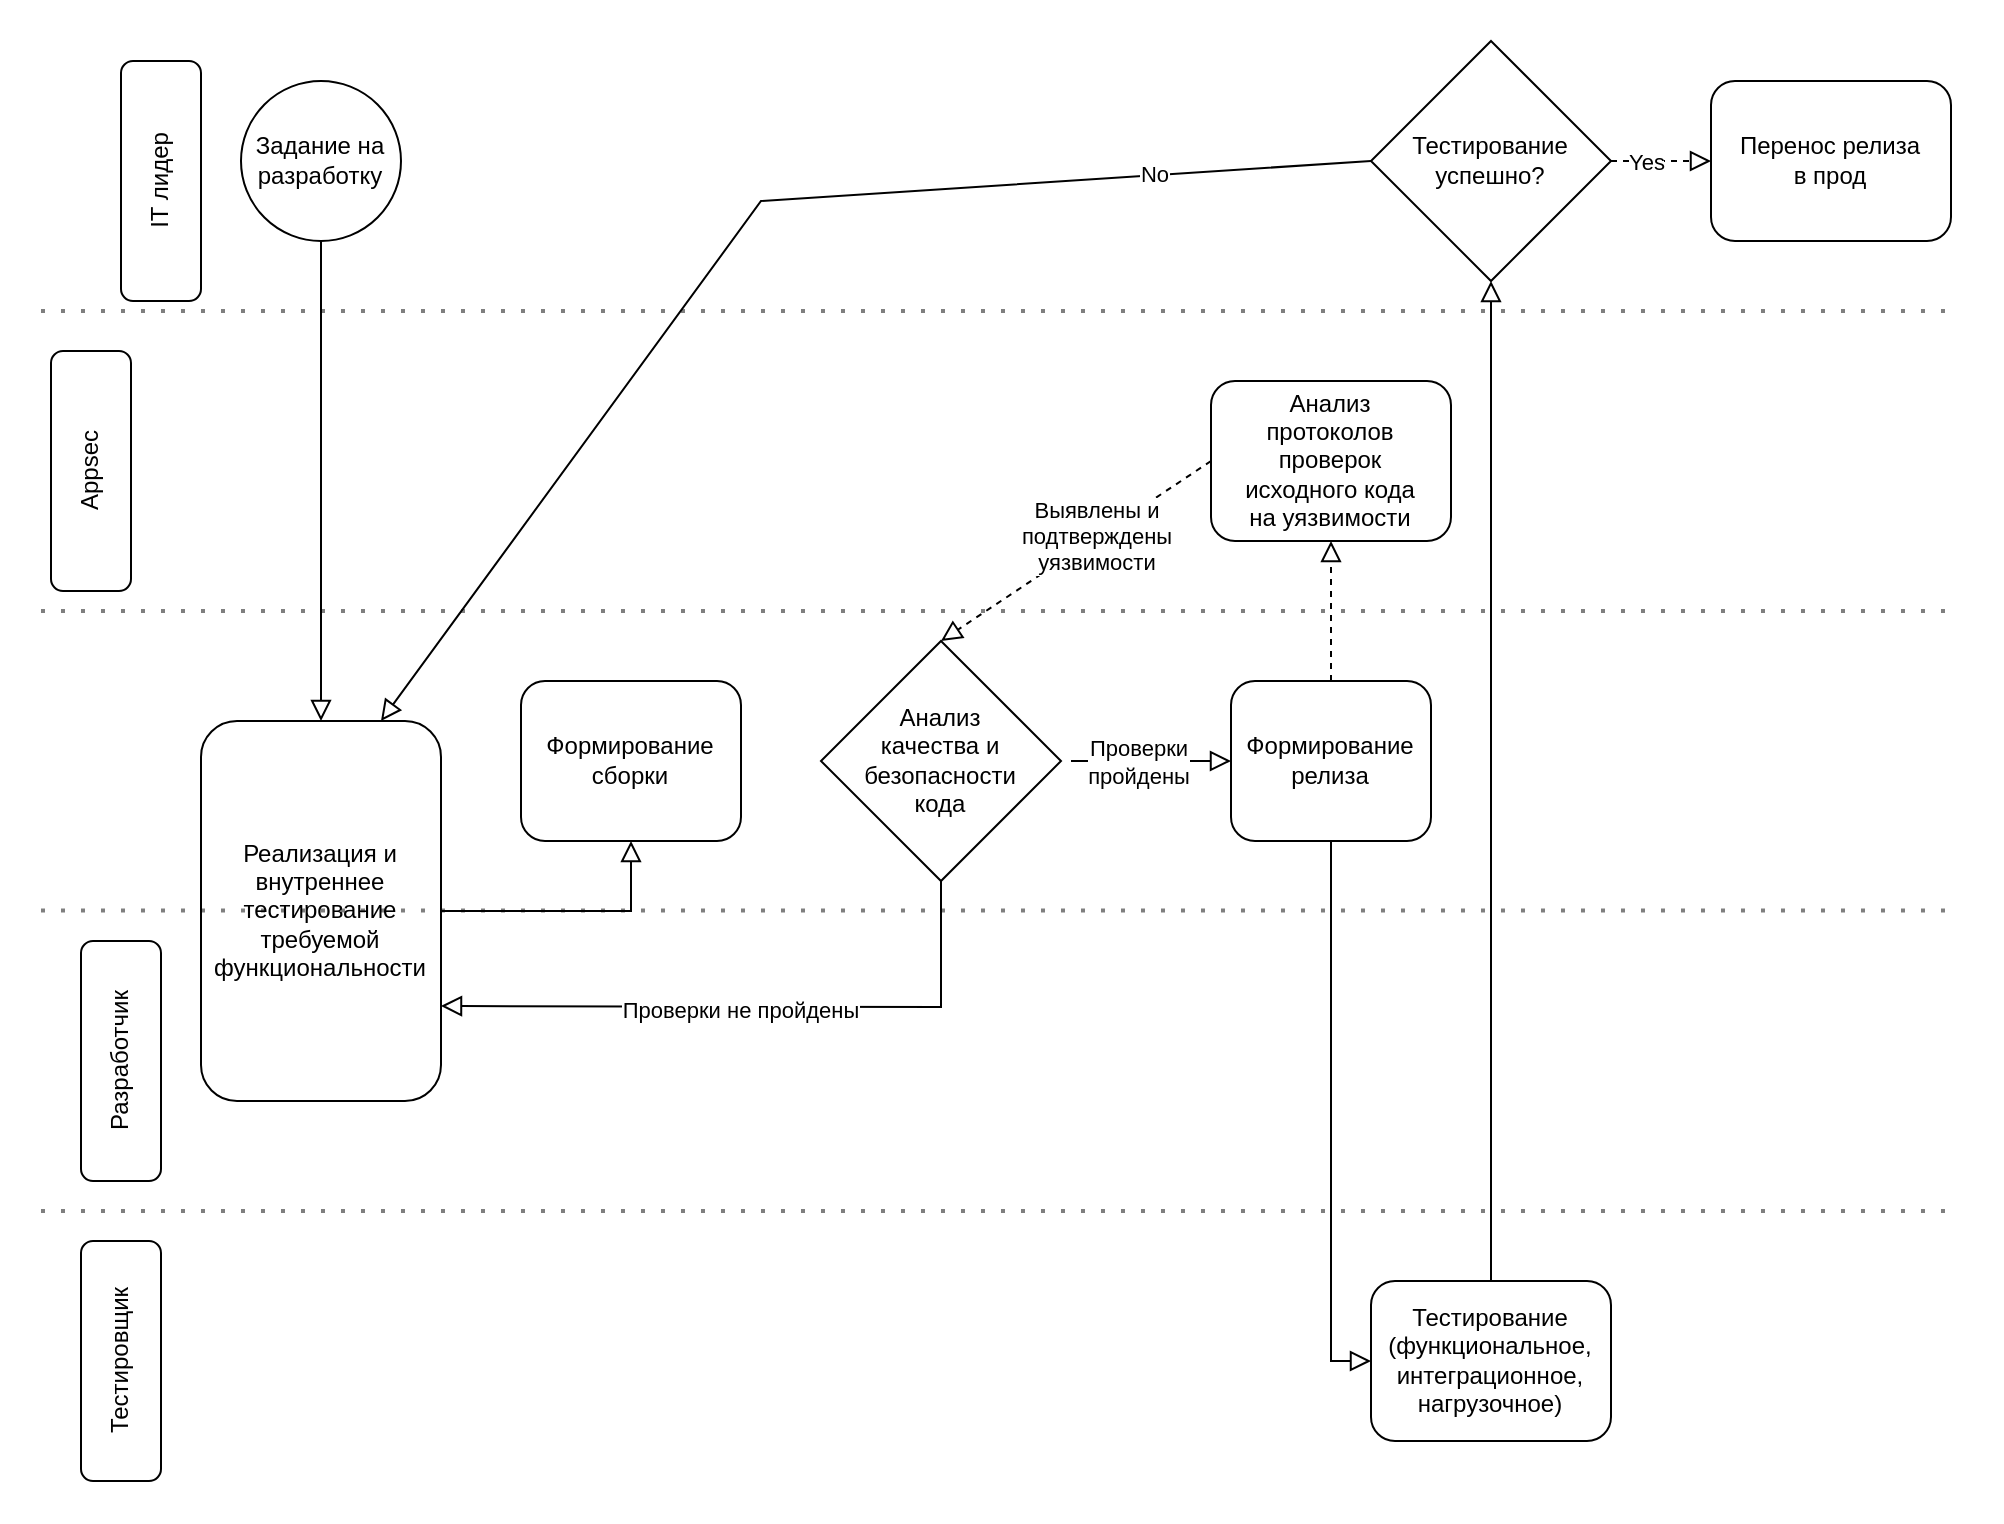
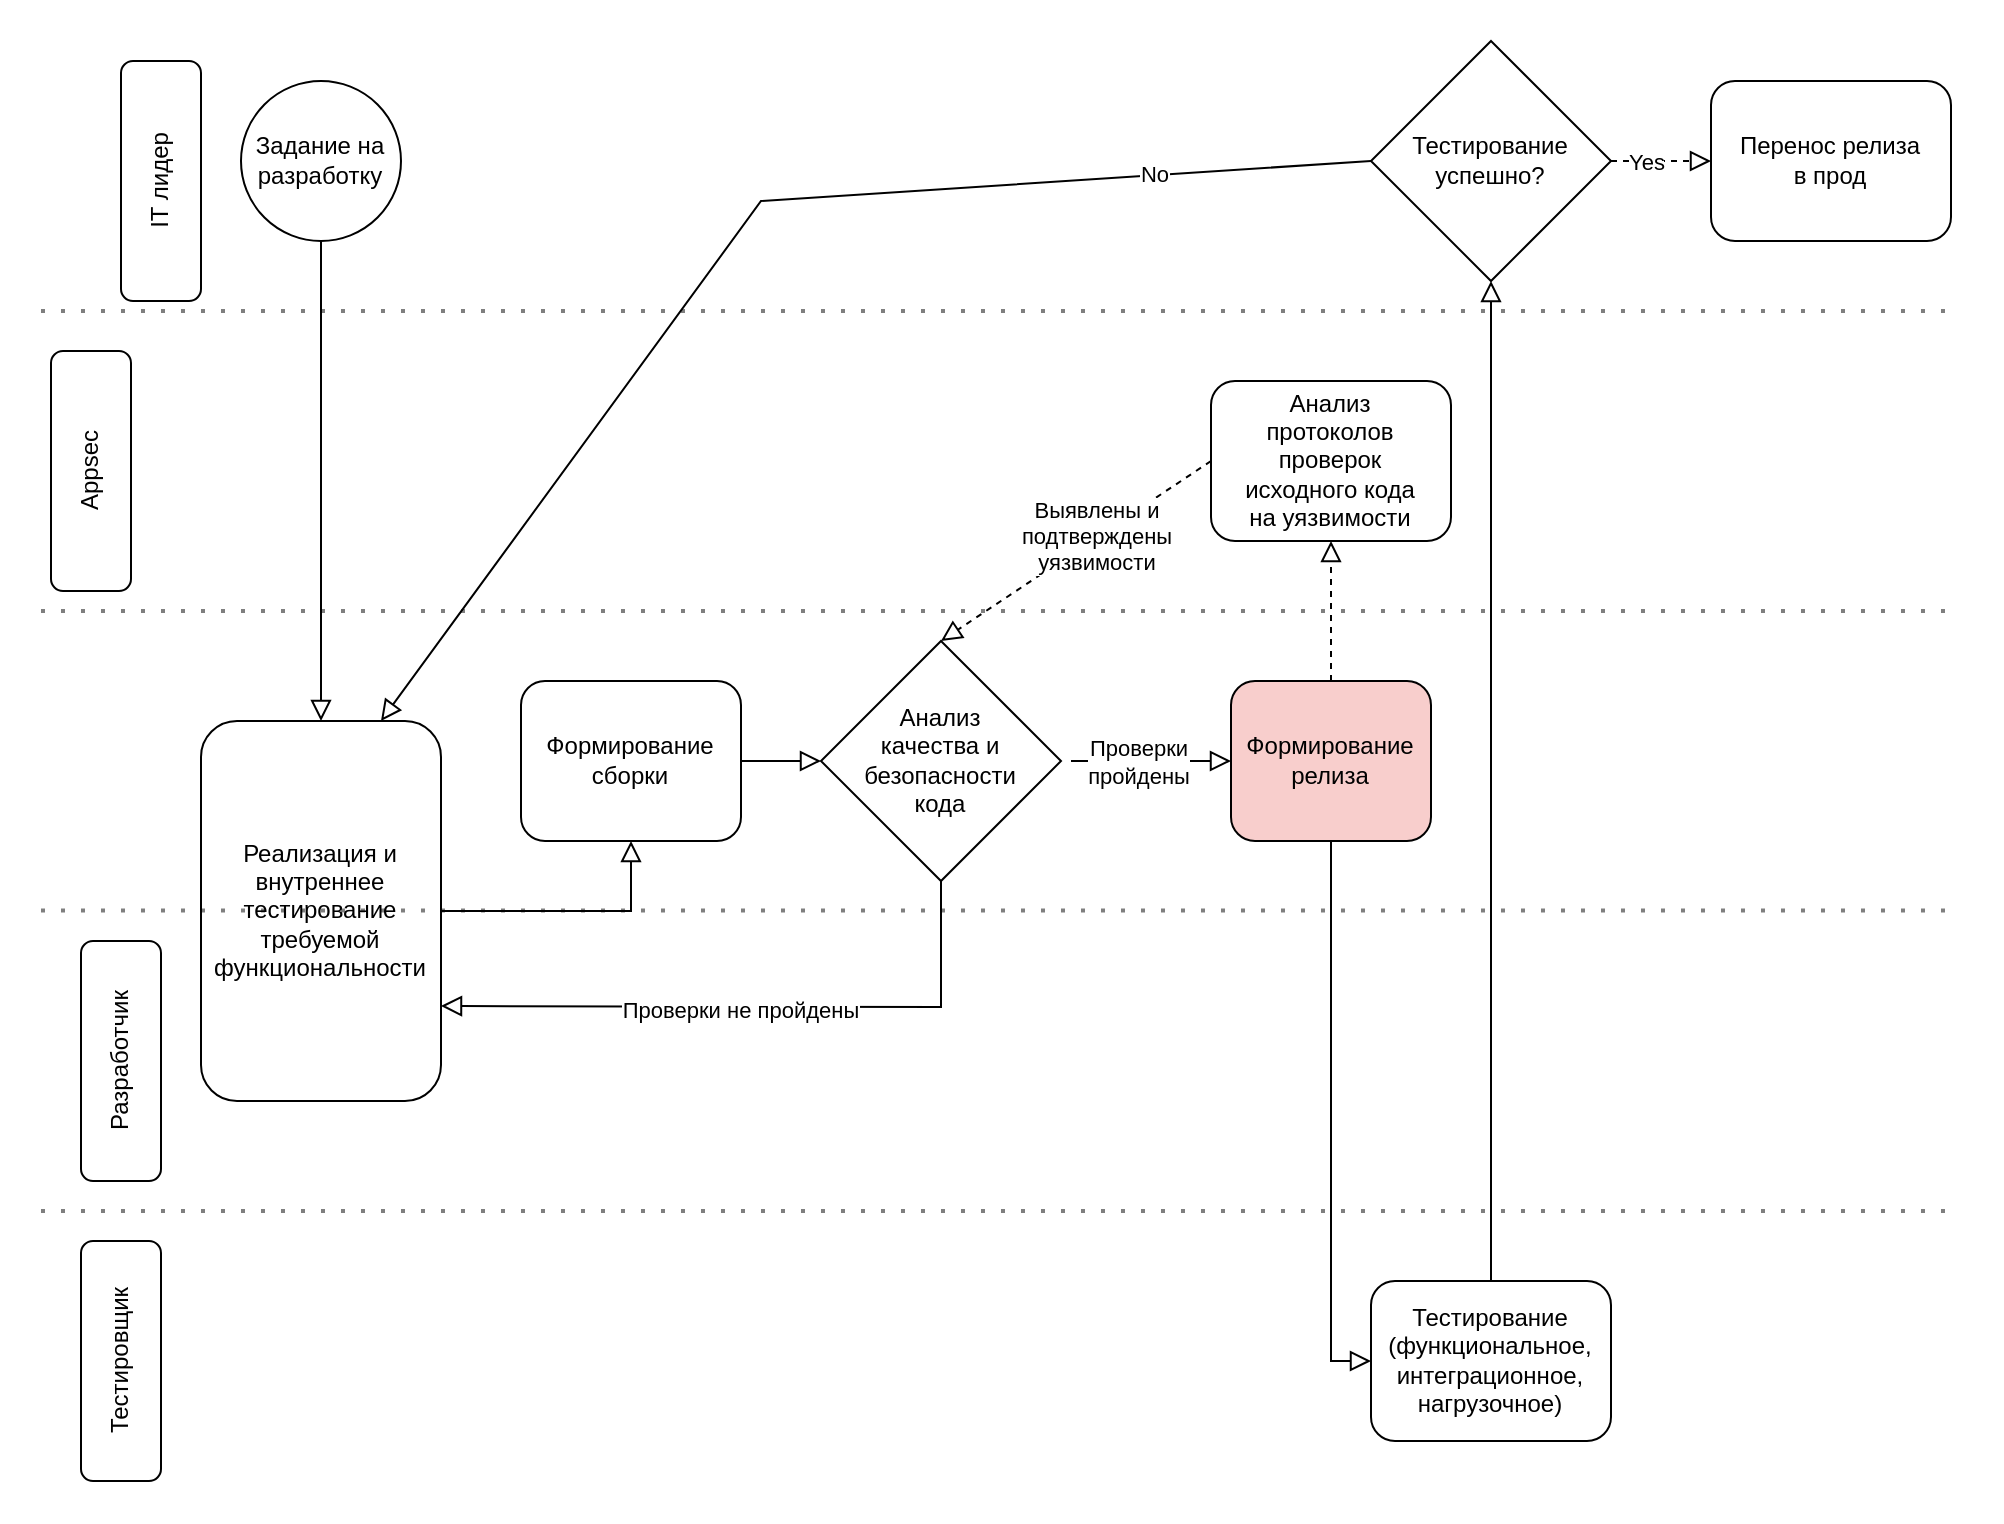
+ <mxCell id="16" value="" style="endArrow=block;html=1;rounded=0;entryX=0;entryY=0.5;entryDx=0;entryDy=0;jumpSize=6;endFill=0;strokeWidth=1;exitX=1;exitY=0.5;exitDx=0;exitDy=0;endSize=8;startSize=6;" edge="1" parent="1" source="4" target="5"><mxGeometry width="50" height="50" relative="1" as="geometry"><mxPoint x="370" y="145" as="sourcePoint" /><mxPoint x="370" y="285" as="targetPoint" /></mxGeometry></mxCell>
- <mxCell id="6" value="Формирование релиза" style="rounded=1;whiteSpace=wrap;html=1;" vertex="1" parent="1"><mxGeometry x="615" y="340" width="100" height="80" as="geometry" /></mxCell>
+ <mxCell id="6" value="Формирование релиза" style="rounded=1;whiteSpace=wrap;html=1;fillColor=#f8cecc;" vertex="1" parent="1"><mxGeometry x="615" y="340" width="100" height="80" as="geometry" /></mxCell>
